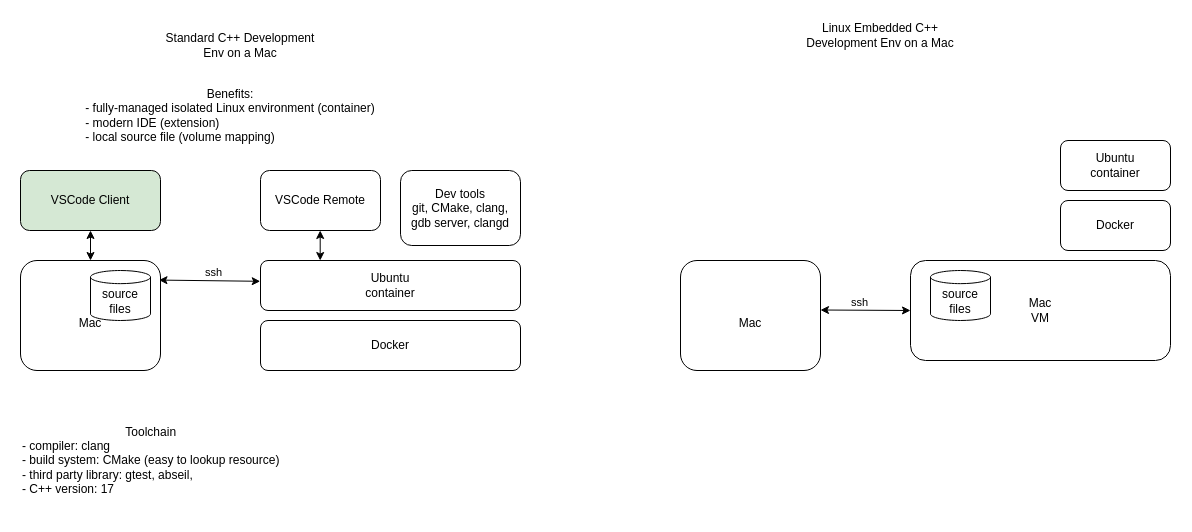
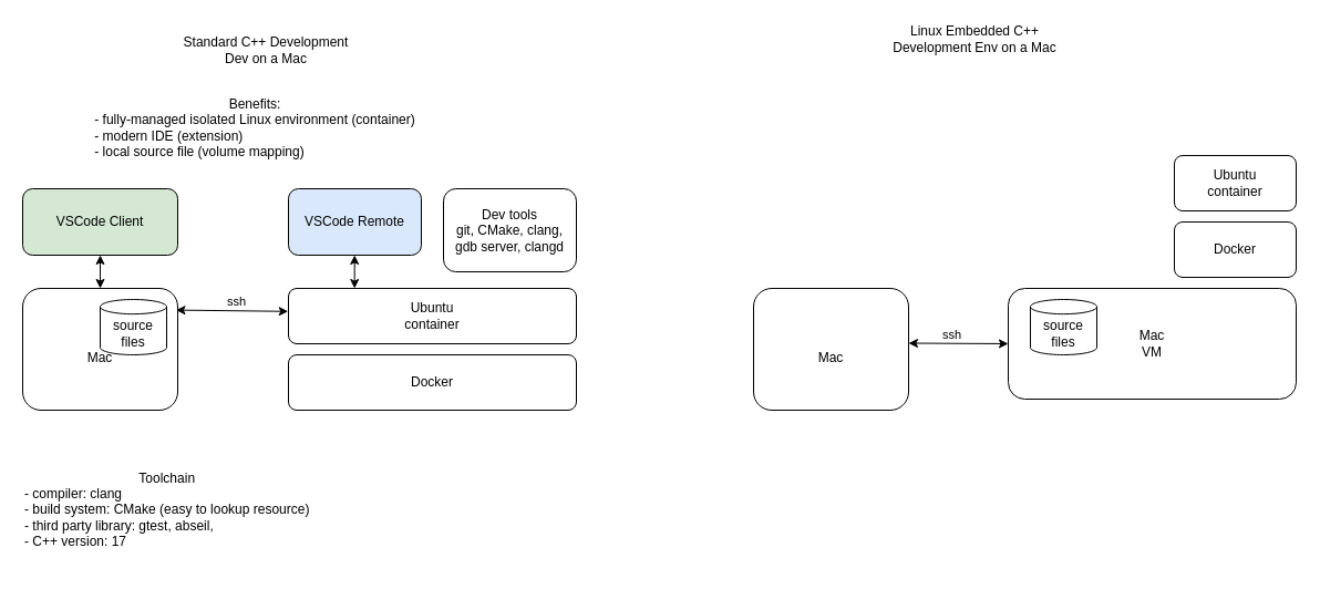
- <mxCell id="20" value="Standard C++ Development Env on a Mac" style="text;html=1;strokeColor=none;fillColor=none;align=center;verticalAlign=middle;whiteSpace=wrap;rounded=0;" parent="1" vertex="1"><mxGeometry x="160" y="30" width="160" height="30" as="geometry" /></mxCell>
+ <mxCell id="20" value="Standard C++ Development Dev on a Mac" style="text;html=1;strokeColor=none;fillColor=none;align=center;verticalAlign=middle;whiteSpace=wrap;rounded=0;" parent="1" vertex="1"><mxGeometry x="160" y="30" width="160" height="30" as="geometry" /></mxCell>
- <mxCell id="9" value="VSCode Remote" style="rounded=1;whiteSpace=wrap;html=1;" parent="1" vertex="1"><mxGeometry x="260" y="170" width="120" height="60" as="geometry" /></mxCell>
+ <mxCell id="9" value="VSCode Remote" style="rounded=1;whiteSpace=wrap;html=1;fillColor=#dae8fc;" parent="1" vertex="1"><mxGeometry x="260" y="170" width="120" height="60" as="geometry" /></mxCell>
